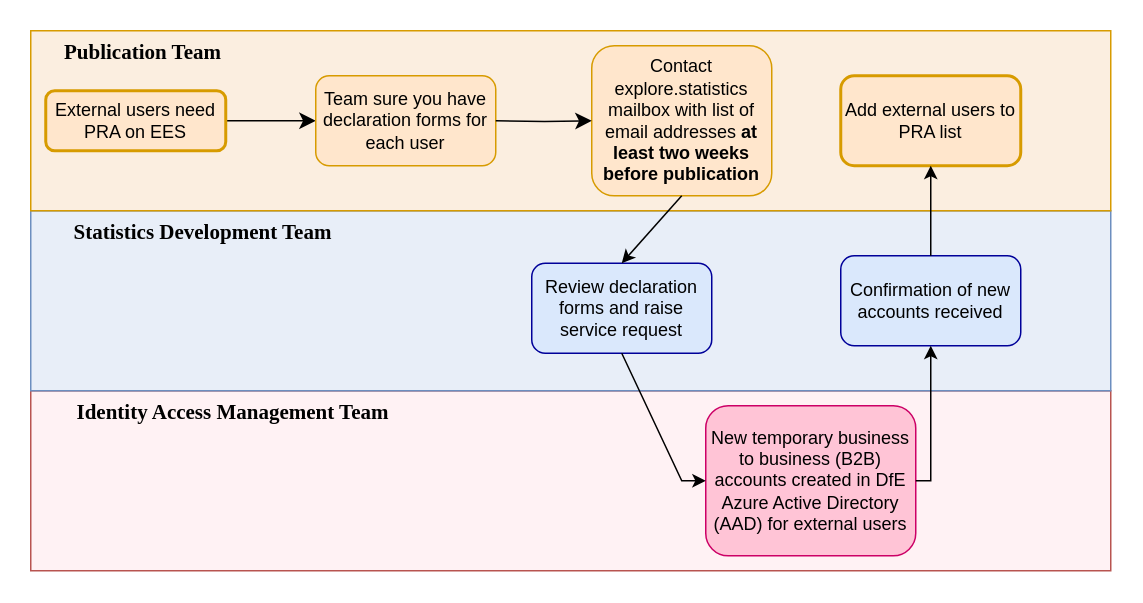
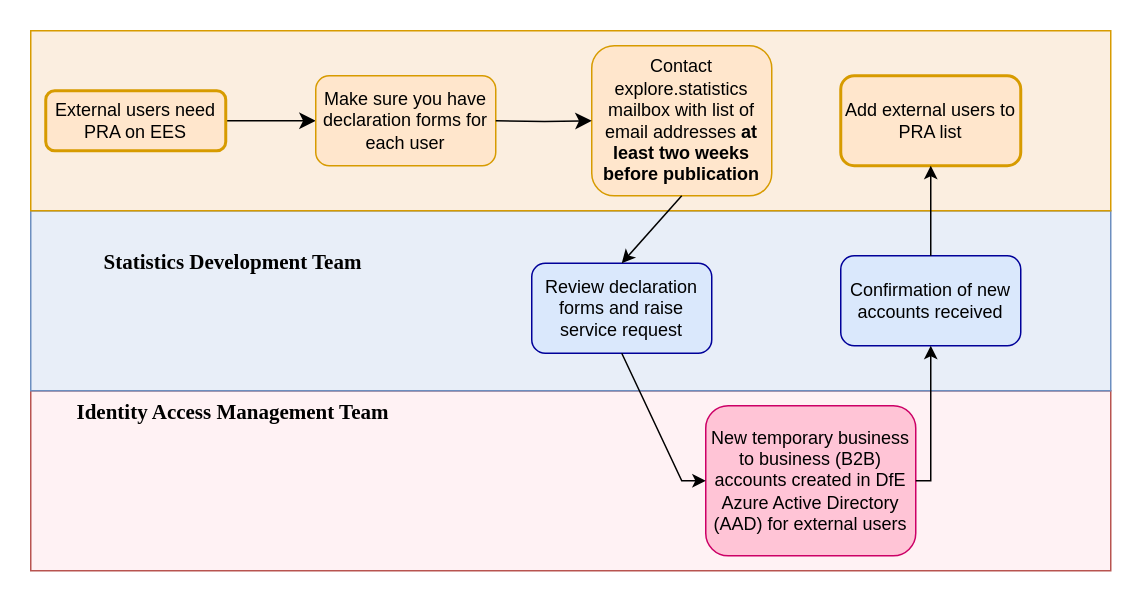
- <mxCell id="19" value="&lt;b&gt;&lt;font style=&quot;font-size: 14px;&quot;&gt;Publication Team&lt;/font&gt;&lt;/b&gt;" style="text;html=1;strokeColor=none;fillColor=none;align=center;verticalAlign=middle;whiteSpace=wrap;rounded=0;fontFamily=Tahoma;" parent="1" vertex="1"><mxGeometry x="20" y="20" width="150" height="30" as="geometry" /></mxCell>
- <mxCell id="7" value="Team sure you have declaration forms for each user" style="rounded=1;whiteSpace=wrap;html=1;fontSize=12;glass=0;strokeWidth=1;shadow=0;fillColor=#ffe6cc;strokeColor=#d79b00;" parent="1" vertex="1"><mxGeometry x="210" y="50" width="120" height="60" as="geometry" /></mxCell>
+ <mxCell id="7" value="Make sure you have declaration forms for each user" style="rounded=1;whiteSpace=wrap;html=1;fontSize=12;glass=0;strokeWidth=1;shadow=0;fillColor=#ffe6cc;strokeColor=#d79b00;" parent="1" vertex="1"><mxGeometry x="210" y="50" width="120" height="60" as="geometry" /></mxCell>
- <mxCell id="20" value="&lt;span style=&quot;font-size: 14px;&quot;&gt;&lt;b&gt;Statistics Development Team&lt;/b&gt;&lt;/span&gt;" style="text;html=1;strokeColor=none;fillColor=none;align=center;verticalAlign=middle;whiteSpace=wrap;rounded=0;fontFamily=Tahoma;" parent="1" vertex="1"><mxGeometry x="20" y="140" width="230" height="30" as="geometry" /></mxCell>
+ <mxCell id="20" value="&lt;span style=&quot;font-size: 14px;&quot;&gt;&lt;b&gt;Statistics Development Team&lt;/b&gt;&lt;/span&gt;" style="text;html=1;strokeColor=none;fillColor=none;align=center;verticalAlign=middle;whiteSpace=wrap;rounded=0;fontFamily=Tahoma;" parent="1" vertex="1"><mxGeometry x="40" y="160" width="230" height="30" as="geometry" /></mxCell>
